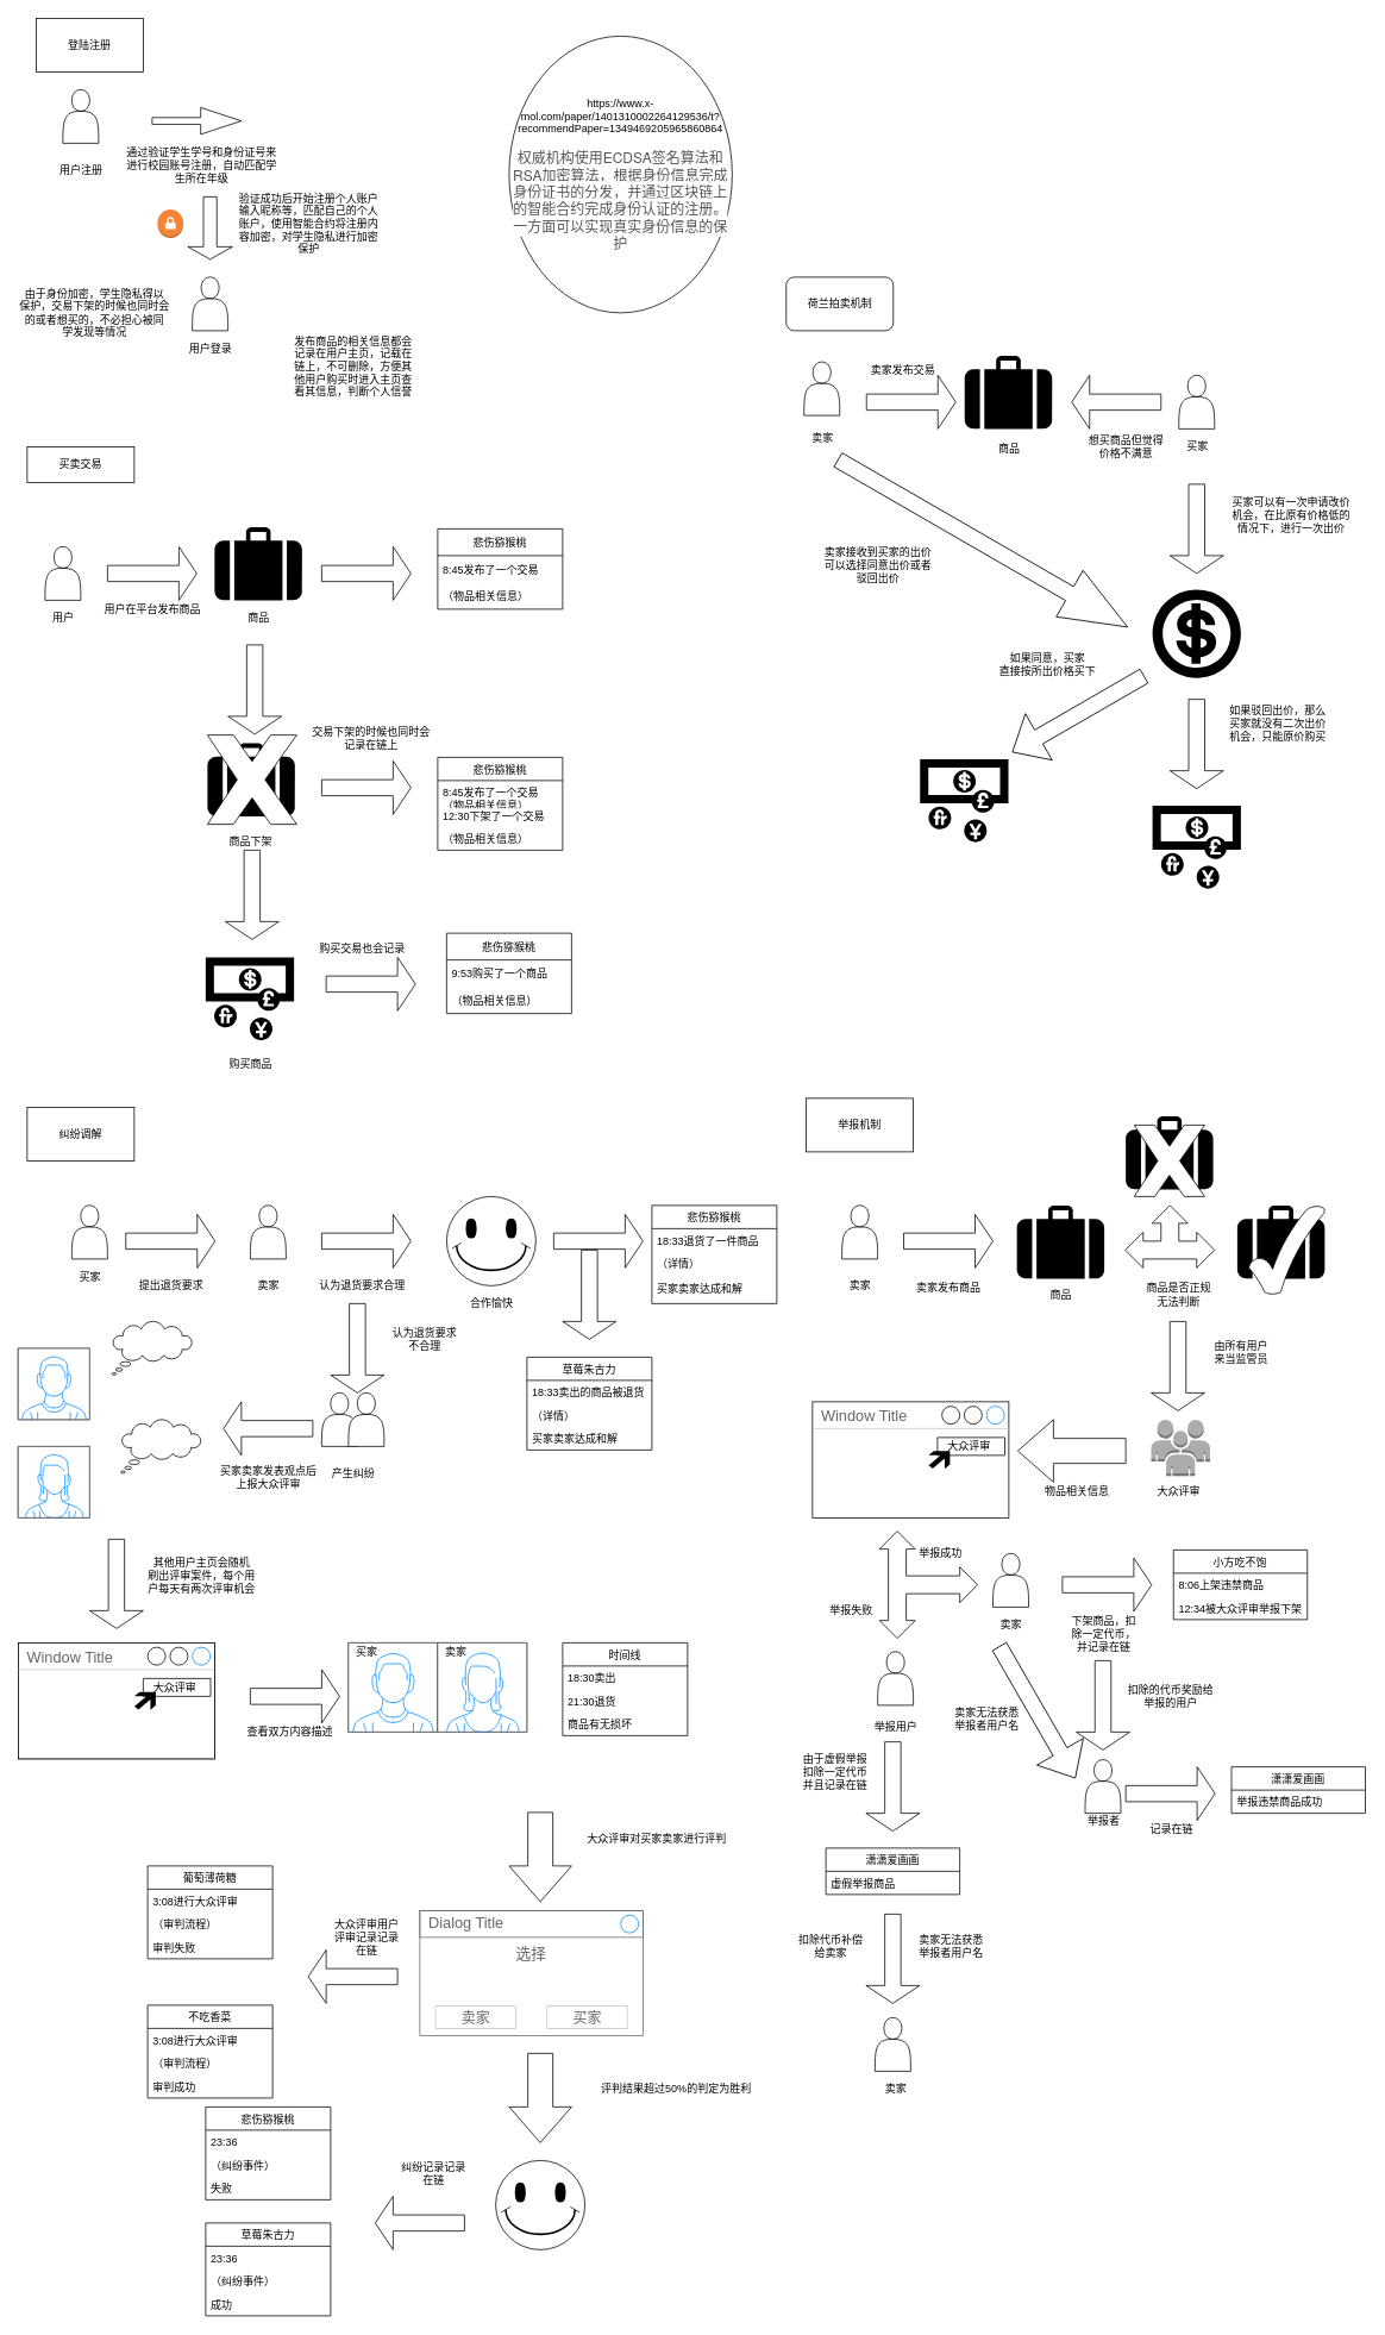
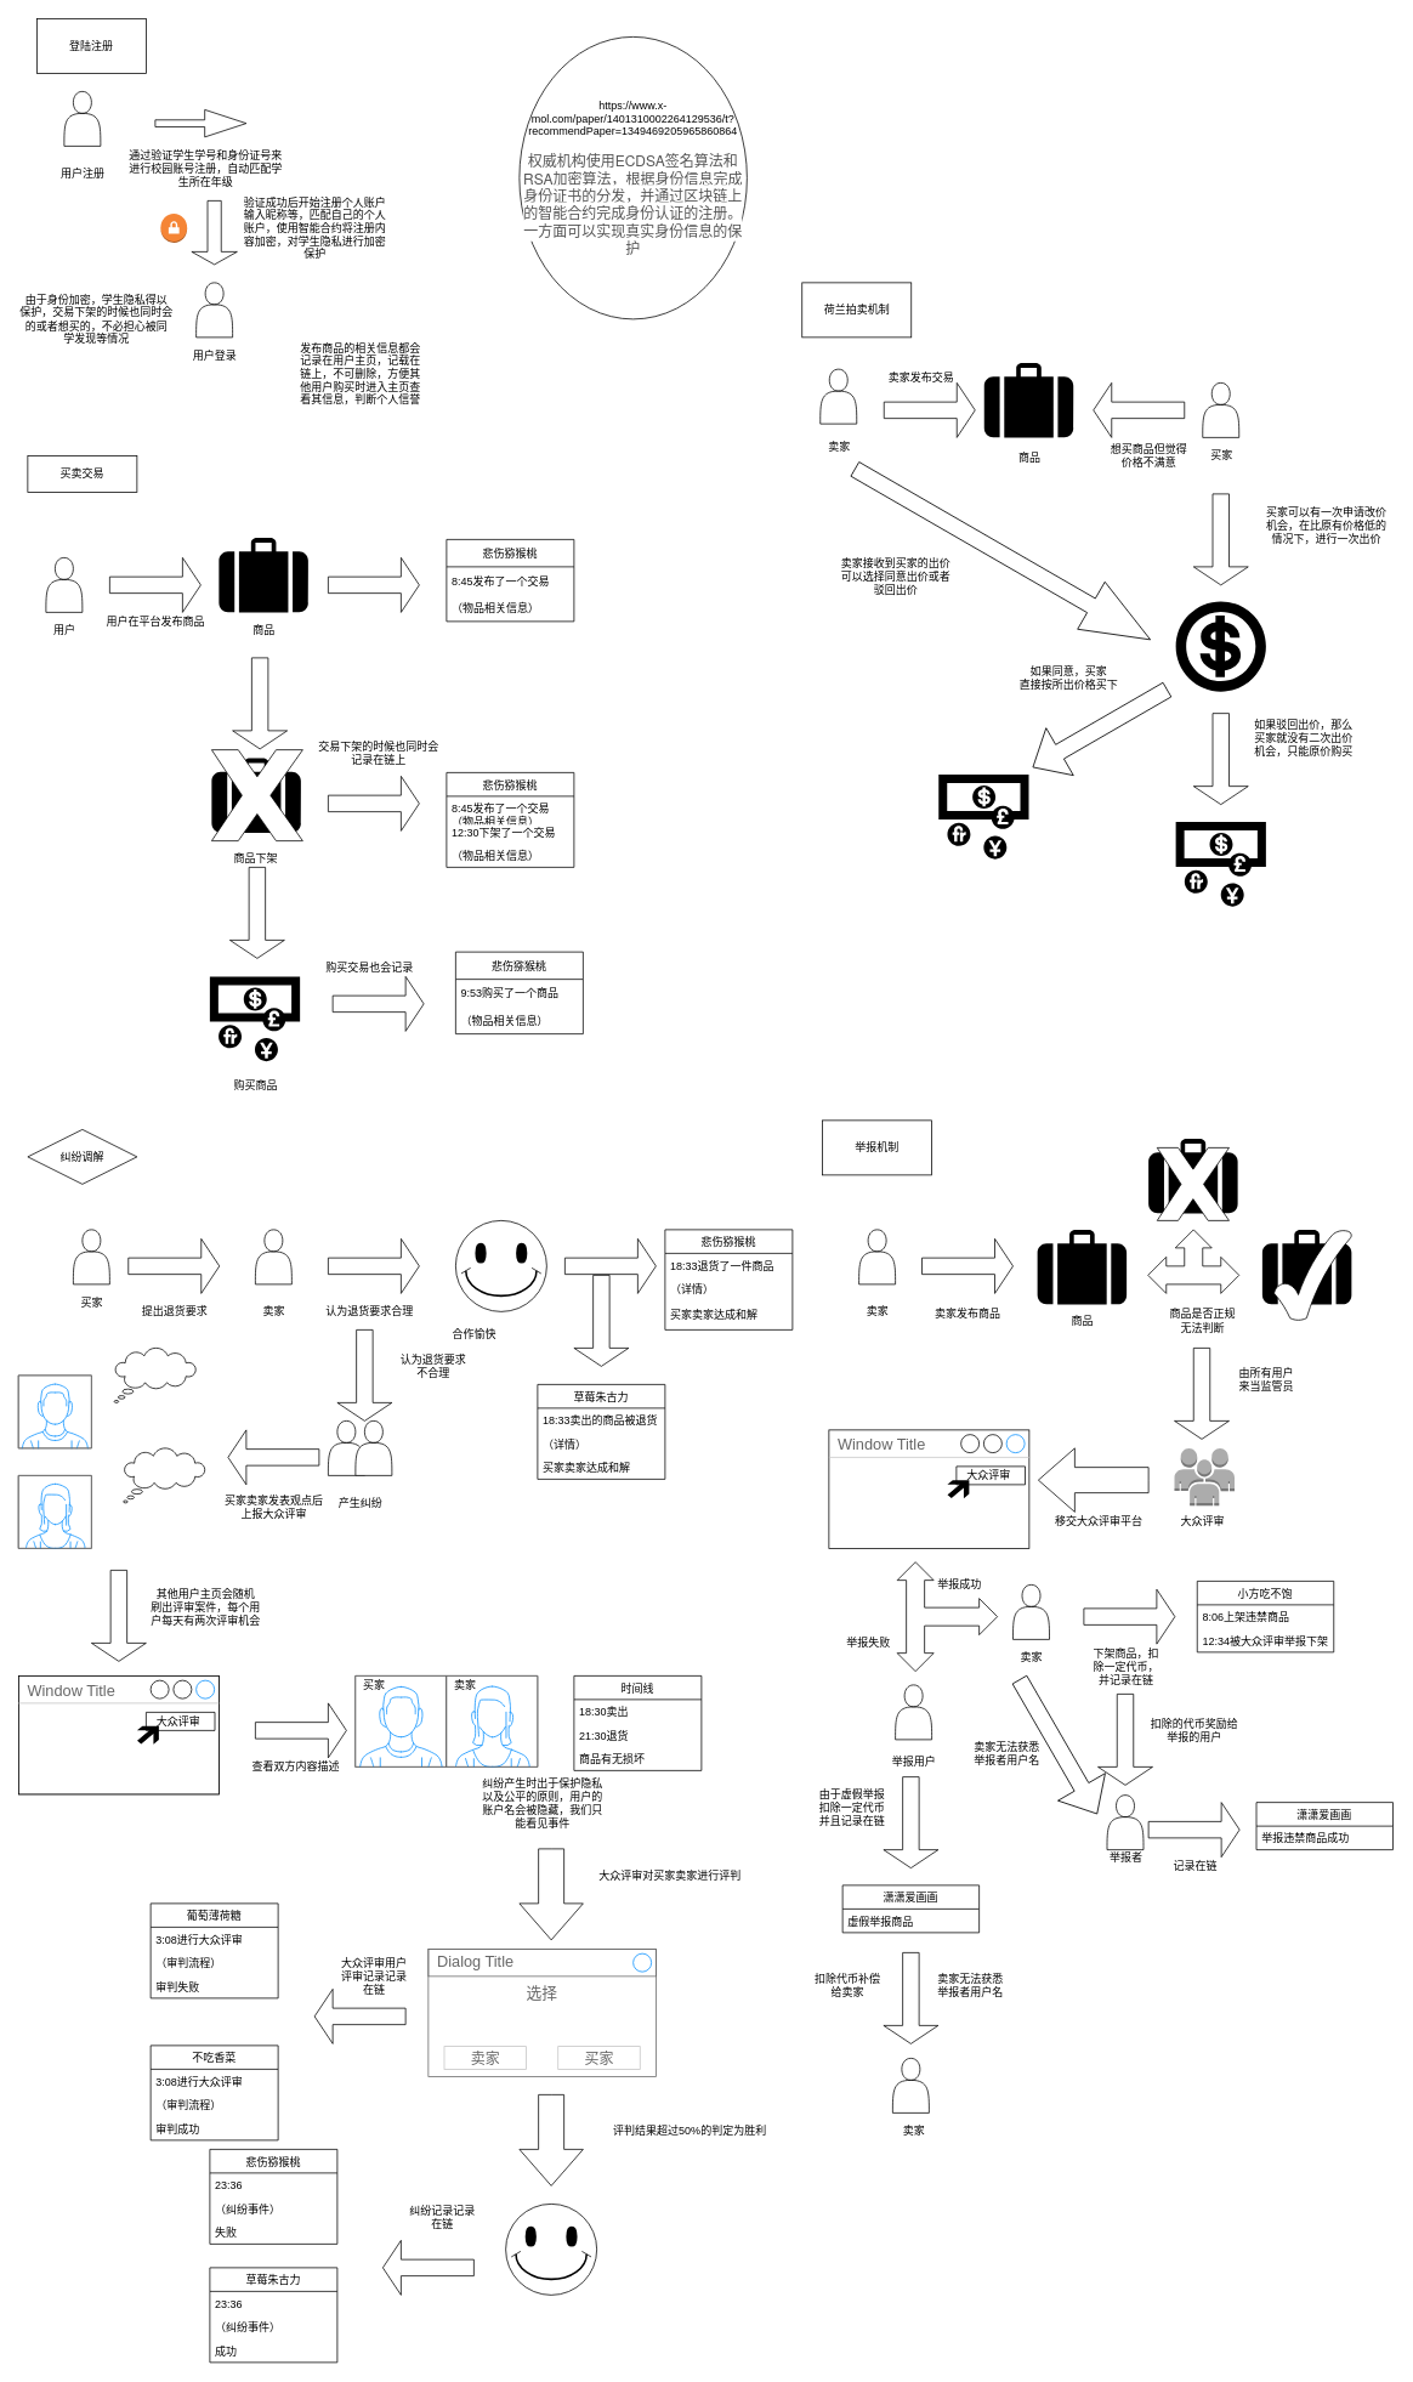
- <mxCell id="122" value="荷兰拍卖机制" style="whiteSpace=wrap;html=1;rounded=1;" parent="1" vertex="1"><mxGeometry x="880.5" y="310" width="120" height="60" as="geometry" /></mxCell>
+ <mxCell id="122" value="荷兰拍卖机制" style="whiteSpace=wrap;html=1;" parent="1" vertex="1"><mxGeometry x="880.5" y="310" width="120" height="60" as="geometry" /></mxCell>
- <mxCell id="134" value="买家可以有一次申请改价&lt;br&gt;机会，在比原有价格低的&lt;br&gt;情况下，进行一次出价&lt;br&gt;" style="text;html=1;align=center;verticalAlign=middle;resizable=0;points=[];autosize=1;strokeColor=none;fillColor=none;" parent="1" vertex="1"><mxGeometry x="1370.5" y="552" width="150" height="50" as="geometry" /></mxCell>
+ <mxCell id="134" value="买家可以有一次申请改价&lt;br&gt;机会，在比原有价格低的&lt;br&gt;情况下，进行一次出价&lt;br&gt;" style="text;html=1;align=center;verticalAlign=middle;resizable=0;points=[];autosize=1;strokeColor=none;fillColor=none;" parent="1" vertex="1"><mxGeometry x="1380.5" y="552" width="150" height="50" as="geometry" /></mxCell>
- <mxCell id="44" value="纠纷调解" style="whiteSpace=wrap;html=1;" parent="1" vertex="1"><mxGeometry x="30" y="1240" width="120" height="60" as="geometry" /></mxCell>
+ <mxCell id="44" value="纠纷调解" style="rhombus;whiteSpace=wrap;html=1;" parent="1" vertex="1"><mxGeometry x="30" y="1240" width="120" height="60" as="geometry" /></mxCell>
- <mxCell id="54" value="合作愉快" style="text;html=1;align=center;verticalAlign=middle;resizable=0;points=[];autosize=1;strokeColor=none;fillColor=none;" parent="1" vertex="1"><mxGeometry x="520" y="1450" width="60" height="20" as="geometry" /></mxCell>
+ <mxCell id="54" value="合作愉快" style="text;html=1;align=center;verticalAlign=middle;resizable=0;points=[];autosize=1;strokeColor=none;fillColor=none;" parent="1" vertex="1"><mxGeometry x="490" y="1455" width="60" height="20" as="geometry" /></mxCell>
- <mxCell id="170" value="物品相关信息" style="text;html=1;align=center;verticalAlign=middle;resizable=0;points=[];autosize=1;strokeColor=none;fillColor=none;" parent="1" vertex="1"><mxGeometry x="1151" y="1660" width="110" height="20" as="geometry" /></mxCell>
+ <mxCell id="170" value="移交大众评审平台" style="text;html=1;align=center;verticalAlign=middle;resizable=0;points=[];autosize=1;strokeColor=none;fillColor=none;" parent="1" vertex="1"><mxGeometry x="1151" y="1660" width="110" height="20" as="geometry" /></mxCell>
+ <mxCell id="85" value="纠纷产生时出于保护隐私&lt;br&gt;以及公平的原则，用户的&lt;br&gt;账户名会被隐藏，我们只&lt;br&gt;能看见事件" style="text;html=1;align=center;verticalAlign=middle;resizable=0;points=[];autosize=1;strokeColor=none;fillColor=none;" parent="1" vertex="1"><mxGeometry x="520" y="1950" width="150" height="60" as="geometry" /></mxCell>
